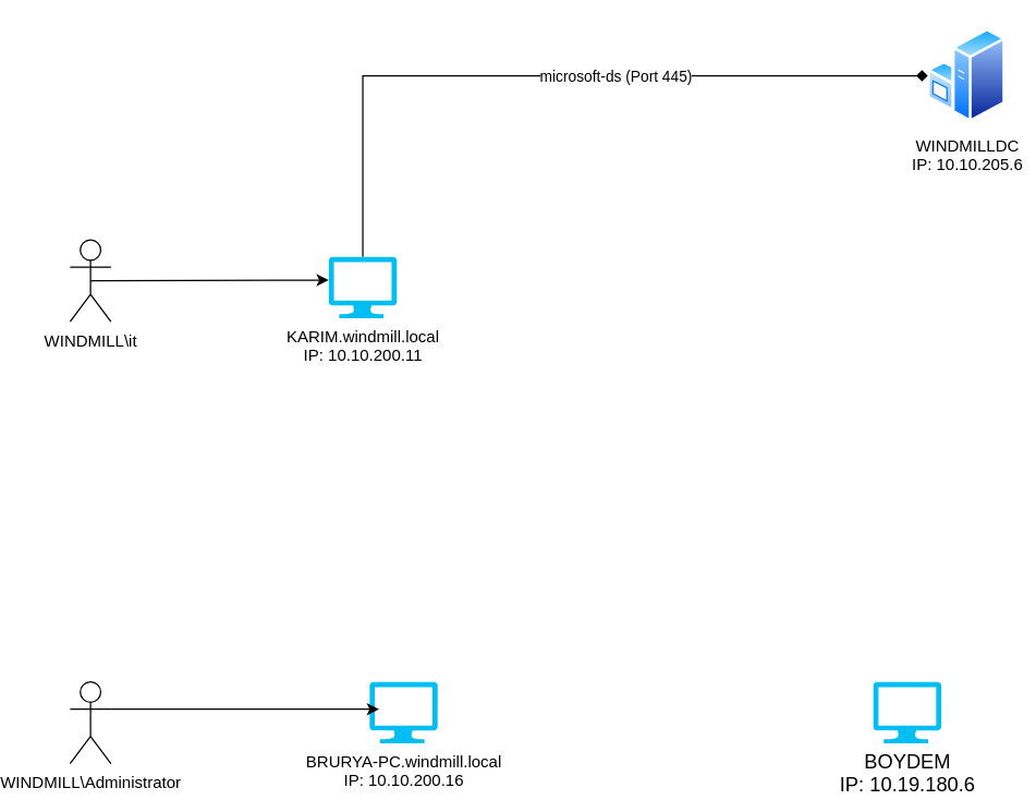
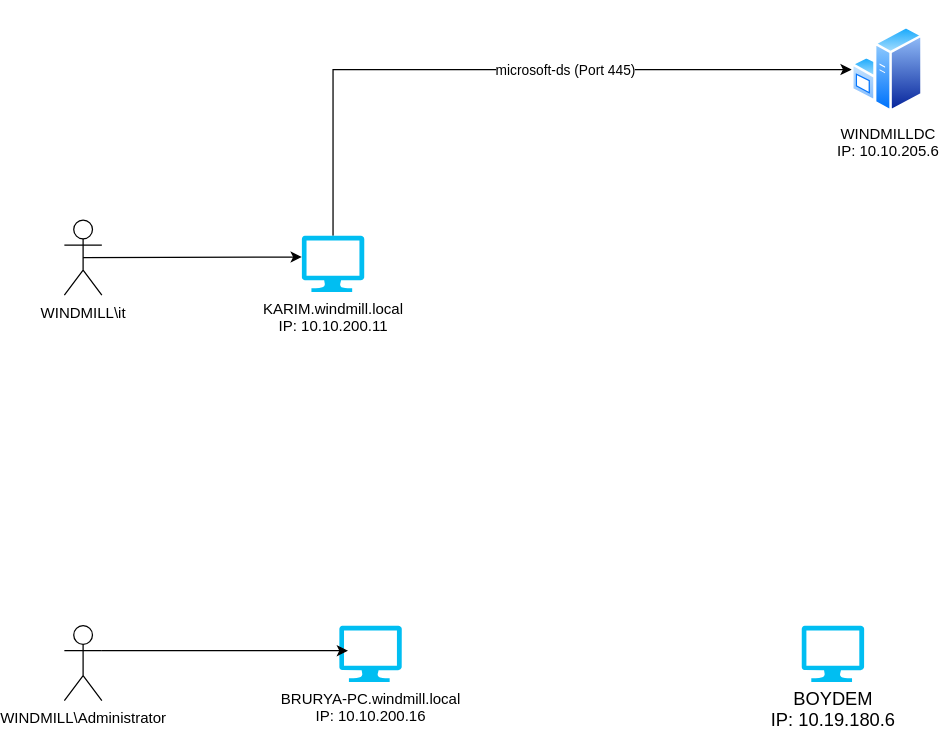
- <mxCell id="3" style="edgeStyle=orthogonalEdgeStyle;rounded=0;orthogonalLoop=1;jettySize=auto;html=1;exitX=0.5;exitY=0;exitDx=0;exitDy=0;exitPerimeter=0;entryX=0;entryY=0.5;entryDx=0;entryDy=0;endArrow=diamond;" parent="1" source="5" target="2" edge="1"><mxGeometry relative="1" as="geometry" /></mxCell>
+ <mxCell id="3" style="edgeStyle=orthogonalEdgeStyle;rounded=0;orthogonalLoop=1;jettySize=auto;html=1;exitX=0.5;exitY=0;exitDx=0;exitDy=0;exitPerimeter=0;entryX=0;entryY=0.5;entryDx=0;entryDy=0;" parent="1" source="5" target="2" edge="1"><mxGeometry relative="1" as="geometry" /></mxCell>
